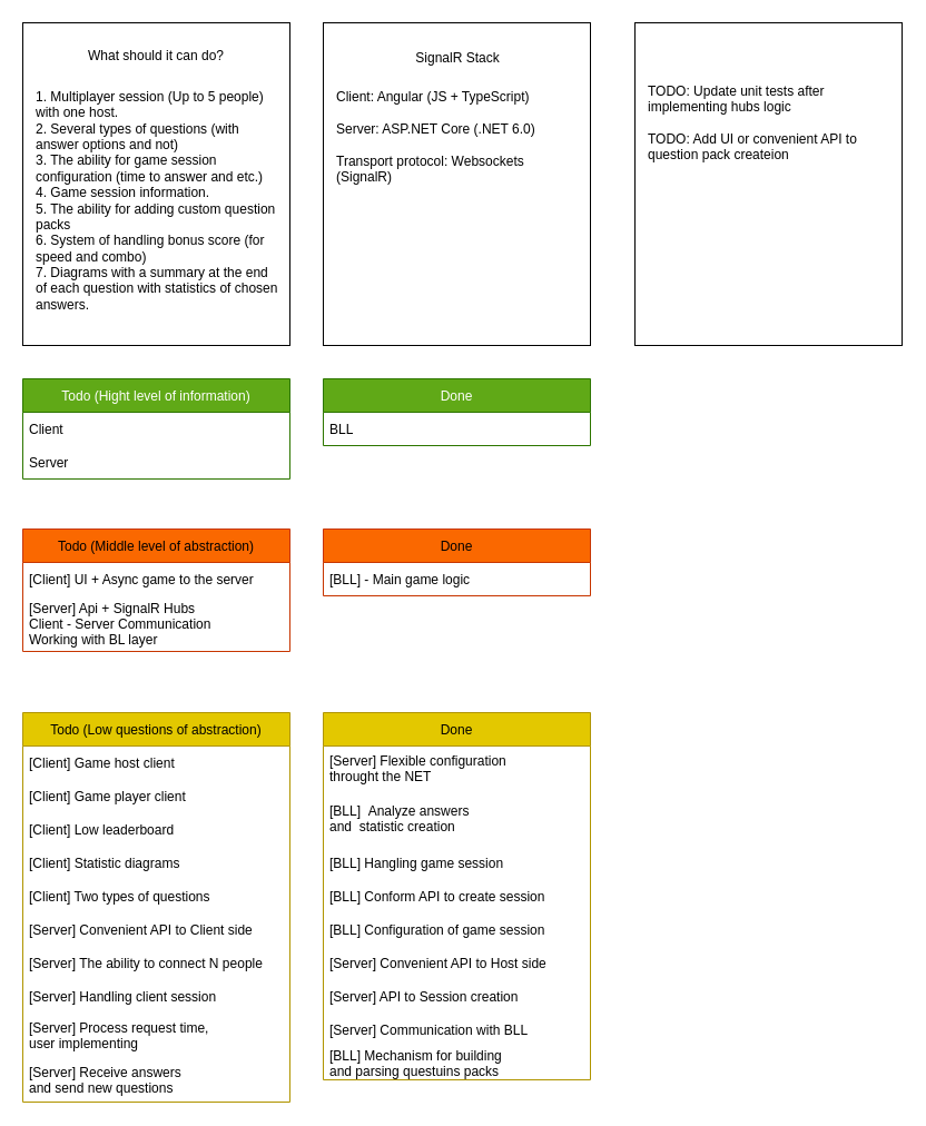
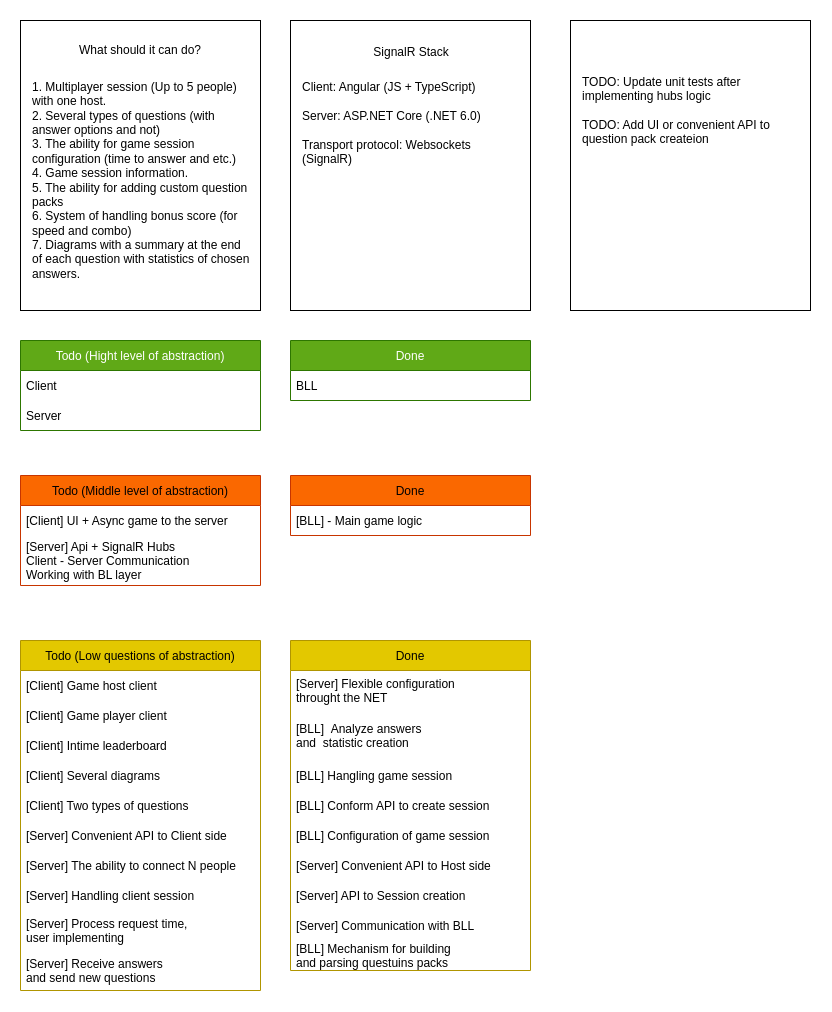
- <mxCell id="10" value="Todo (Hight level of information)" style="swimlane;fontStyle=0;childLayout=stackLayout;horizontal=1;startSize=30;horizontalStack=0;resizeParent=1;resizeParentMax=0;resizeLast=0;collapsible=1;marginBottom=0;fillColor=#60a917;fontColor=#ffffff;strokeColor=#2D7600;" parent="1" vertex="1"><mxGeometry x="20" y="340" width="240" height="90" as="geometry" /></mxCell>
+ <mxCell id="10" value="Todo (Hight level of abstraction)" style="swimlane;fontStyle=0;childLayout=stackLayout;horizontal=1;startSize=30;horizontalStack=0;resizeParent=1;resizeParentMax=0;resizeLast=0;collapsible=1;marginBottom=0;fillColor=#60a917;fontColor=#ffffff;strokeColor=#2D7600;" parent="1" vertex="1"><mxGeometry x="20" y="340" width="240" height="90" as="geometry" /></mxCell>
- <mxCell id="23" value="[Client] Low leaderboard" style="text;strokeColor=none;fillColor=none;align=left;verticalAlign=middle;spacingLeft=4;spacingRight=4;overflow=hidden;points=[[0,0.5],[1,0.5]];portConstraint=eastwest;rotatable=0;" parent="20" vertex="1"><mxGeometry y="90" width="240" height="30" as="geometry" /></mxCell>
+ <mxCell id="23" value="[Client] Intime leaderboard" style="text;strokeColor=none;fillColor=none;align=left;verticalAlign=middle;spacingLeft=4;spacingRight=4;overflow=hidden;points=[[0,0.5],[1,0.5]];portConstraint=eastwest;rotatable=0;" parent="20" vertex="1"><mxGeometry y="90" width="240" height="30" as="geometry" /></mxCell>
- <mxCell id="24" value="[Client] Statistic diagrams" style="text;strokeColor=none;fillColor=none;align=left;verticalAlign=middle;spacingLeft=4;spacingRight=4;overflow=hidden;points=[[0,0.5],[1,0.5]];portConstraint=eastwest;rotatable=0;" parent="20" vertex="1"><mxGeometry y="120" width="240" height="30" as="geometry" /></mxCell>
+ <mxCell id="24" value="[Client] Several diagrams" style="text;strokeColor=none;fillColor=none;align=left;verticalAlign=middle;spacingLeft=4;spacingRight=4;overflow=hidden;points=[[0,0.5],[1,0.5]];portConstraint=eastwest;rotatable=0;" parent="20" vertex="1"><mxGeometry y="120" width="240" height="30" as="geometry" /></mxCell>
